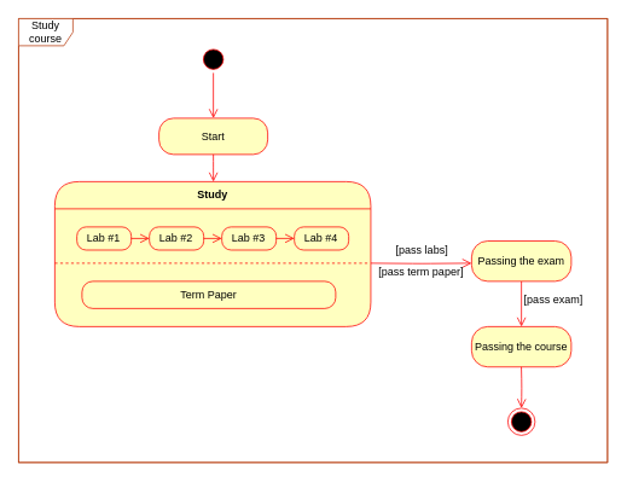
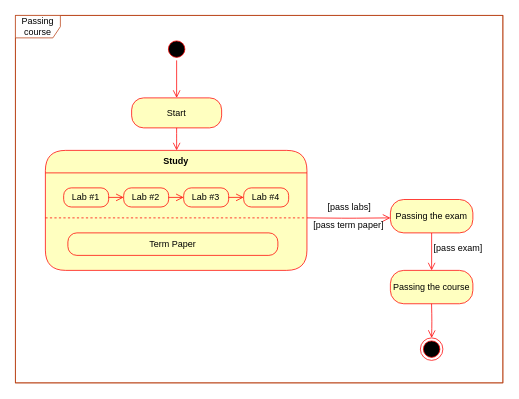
- <mxCell id="26" value="Study course" style="shape=umlFrame;whiteSpace=wrap;html=1;strokeColor=#B84014;" vertex="1" parent="1"><mxGeometry x="20" y="20" width="650" height="490" as="geometry" /></mxCell>
+ <mxCell id="26" value="Passing course" style="shape=umlFrame;whiteSpace=wrap;html=1;strokeColor=#B84014;" vertex="1" parent="1"><mxGeometry x="20" y="20" width="650" height="490" as="geometry" /></mxCell>
